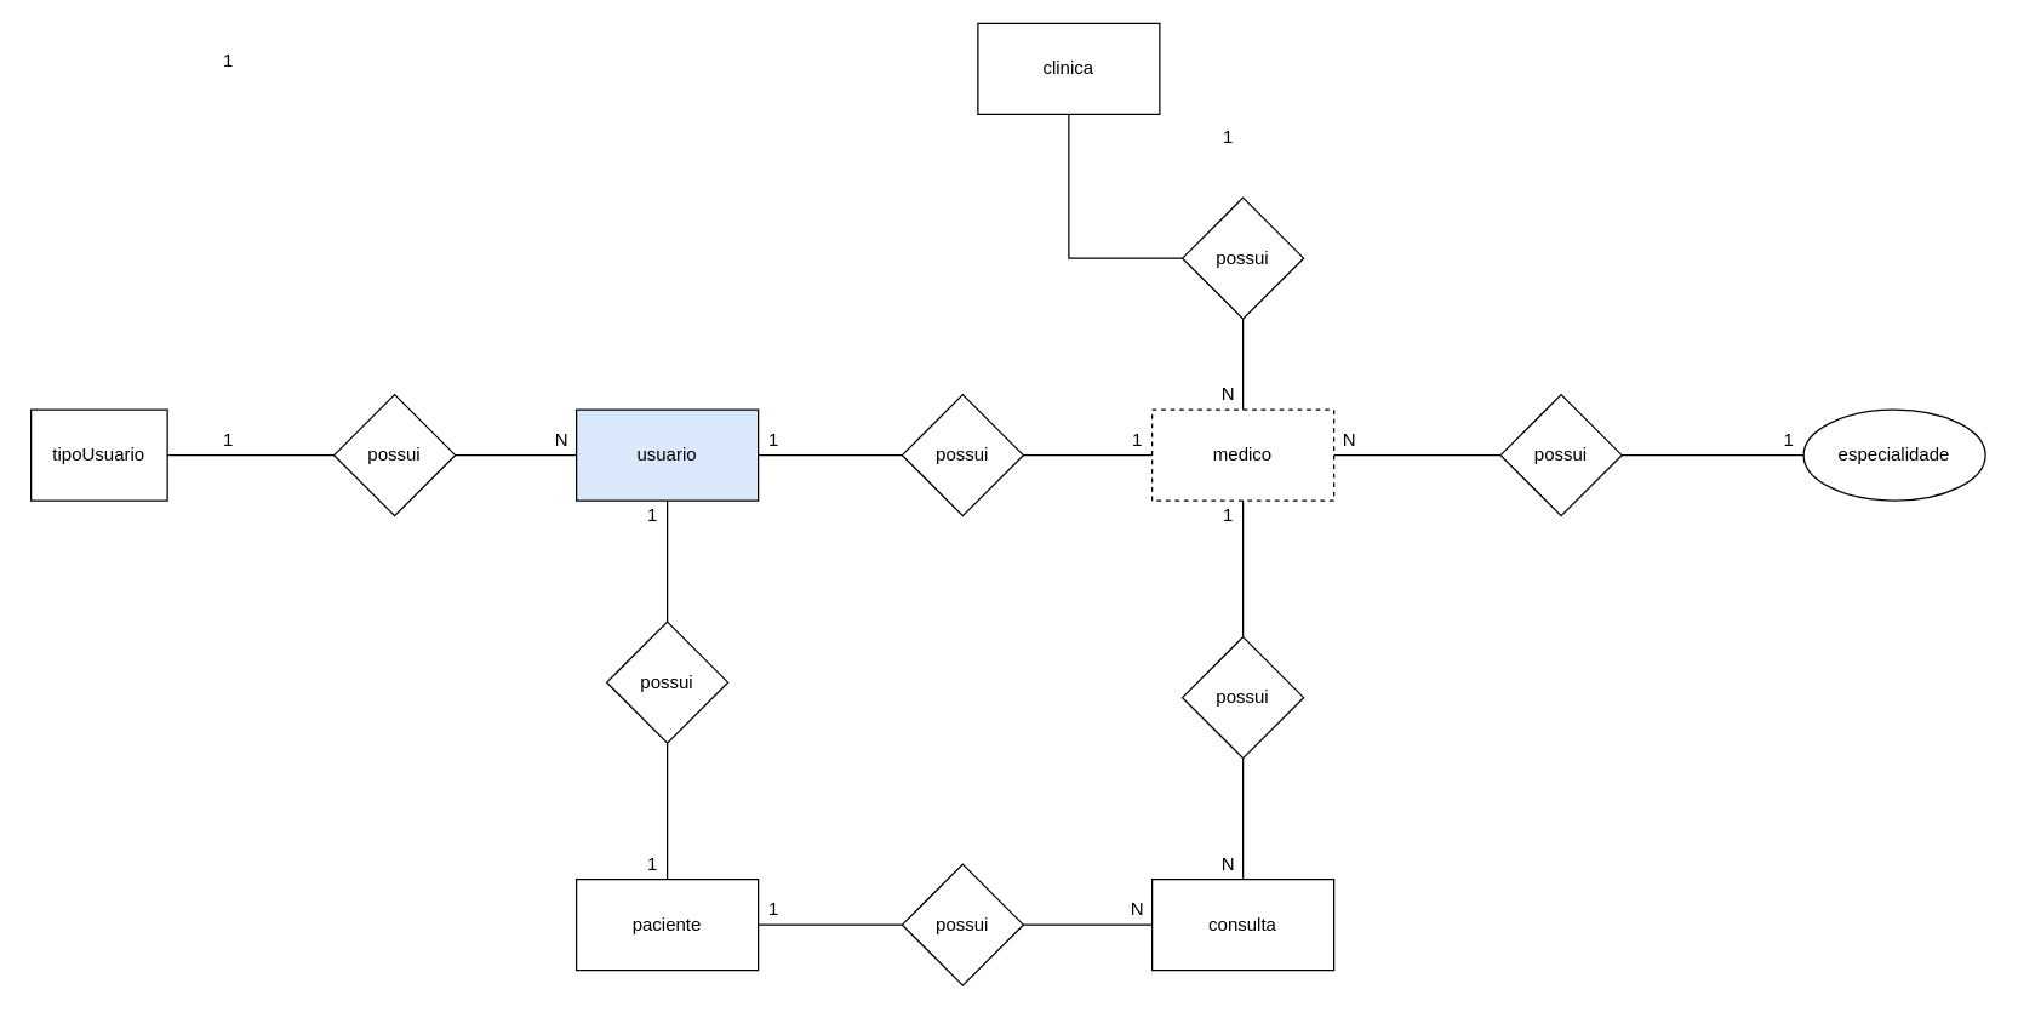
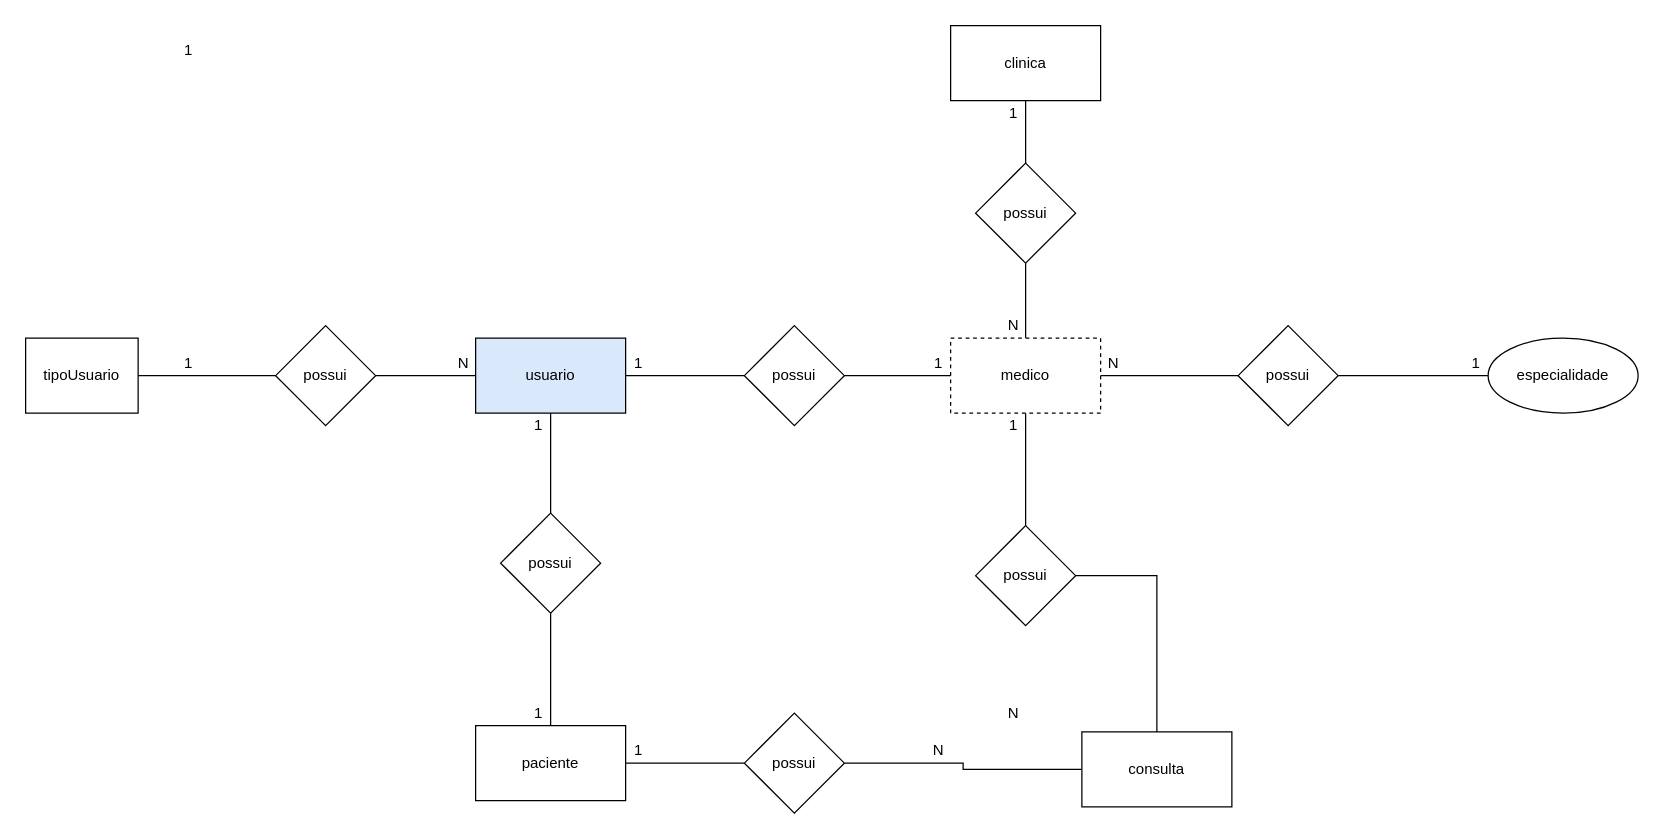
- <mxCell id="7" value="clinica" style="rounded=0;whiteSpace=wrap;html=1;" vertex="1" parent="1"><mxGeometry x="645" y="15" width="120" height="60" as="geometry" /></mxCell>
+ <mxCell id="7" value="clinica" style="rounded=0;whiteSpace=wrap;html=1;" vertex="1" parent="1"><mxGeometry x="760" y="20" width="120" height="60" as="geometry" /></mxCell>
- <mxCell id="6" value="consulta" style="rounded=0;whiteSpace=wrap;html=1;" vertex="1" parent="1"><mxGeometry x="760" y="580" width="120" height="60" as="geometry" /></mxCell>
+ <mxCell id="6" value="consulta" style="rounded=0;whiteSpace=wrap;html=1;" vertex="1" parent="1"><mxGeometry x="865" y="585" width="120" height="60" as="geometry" /></mxCell>
